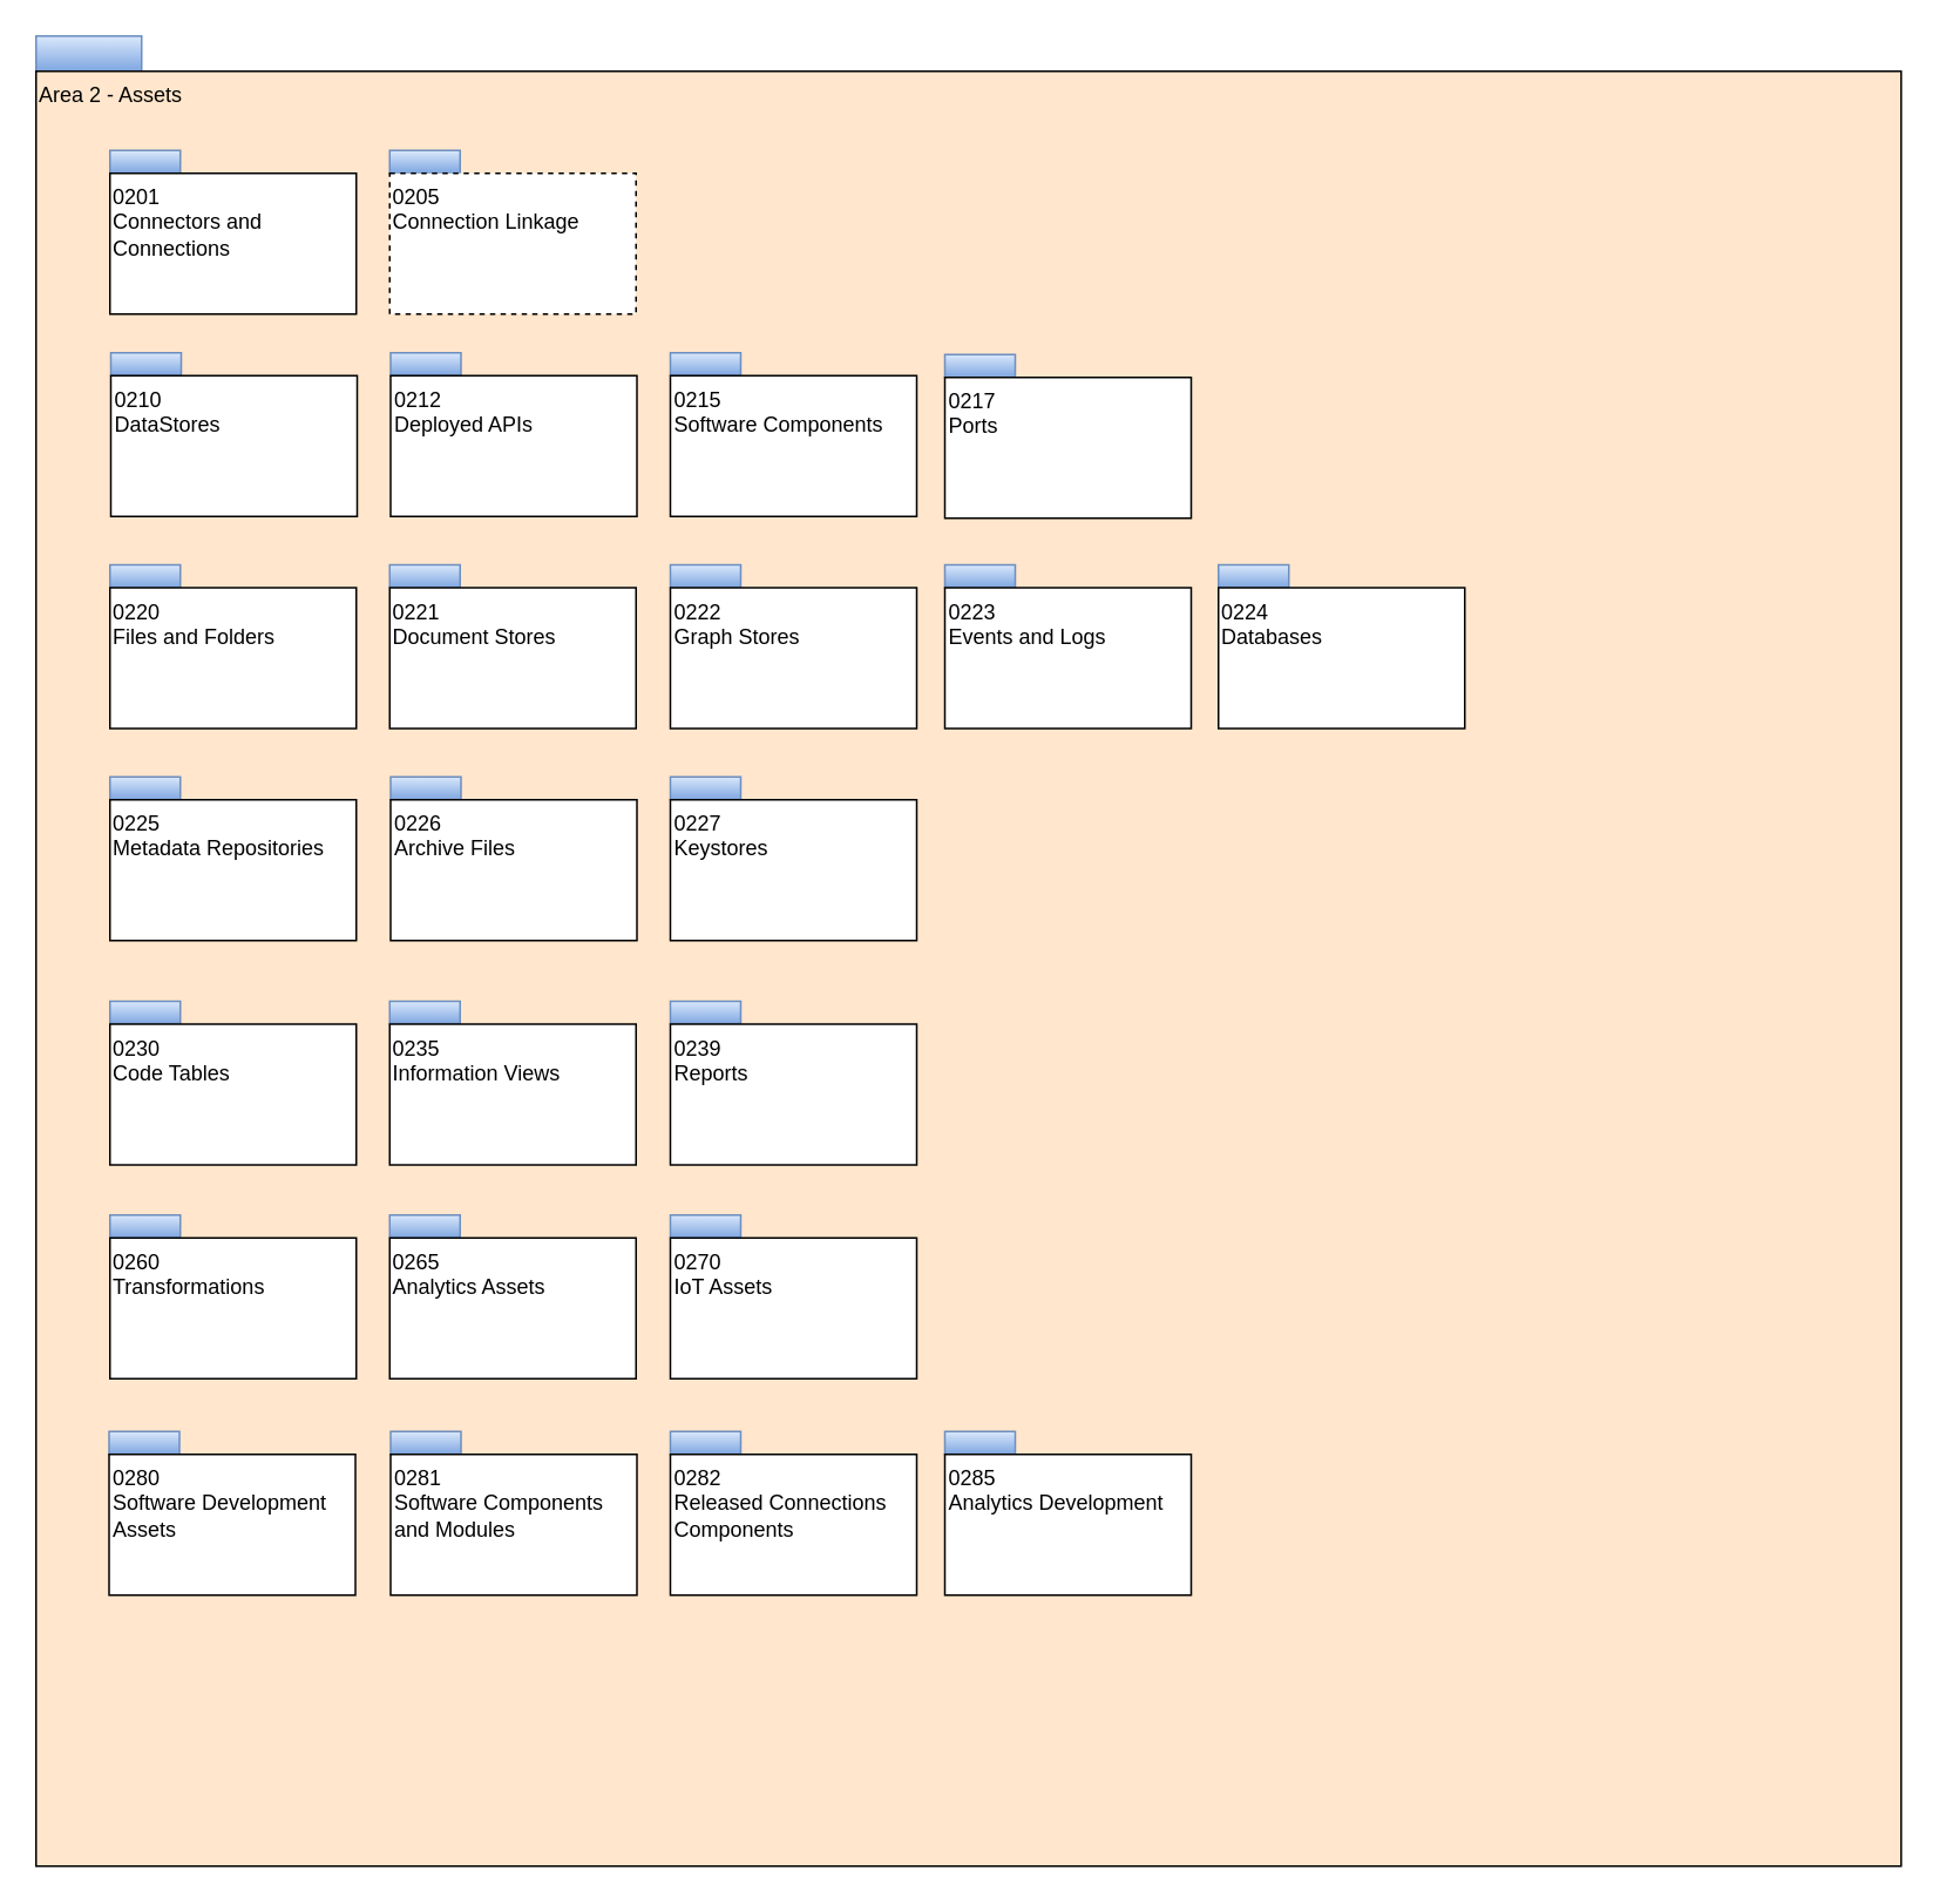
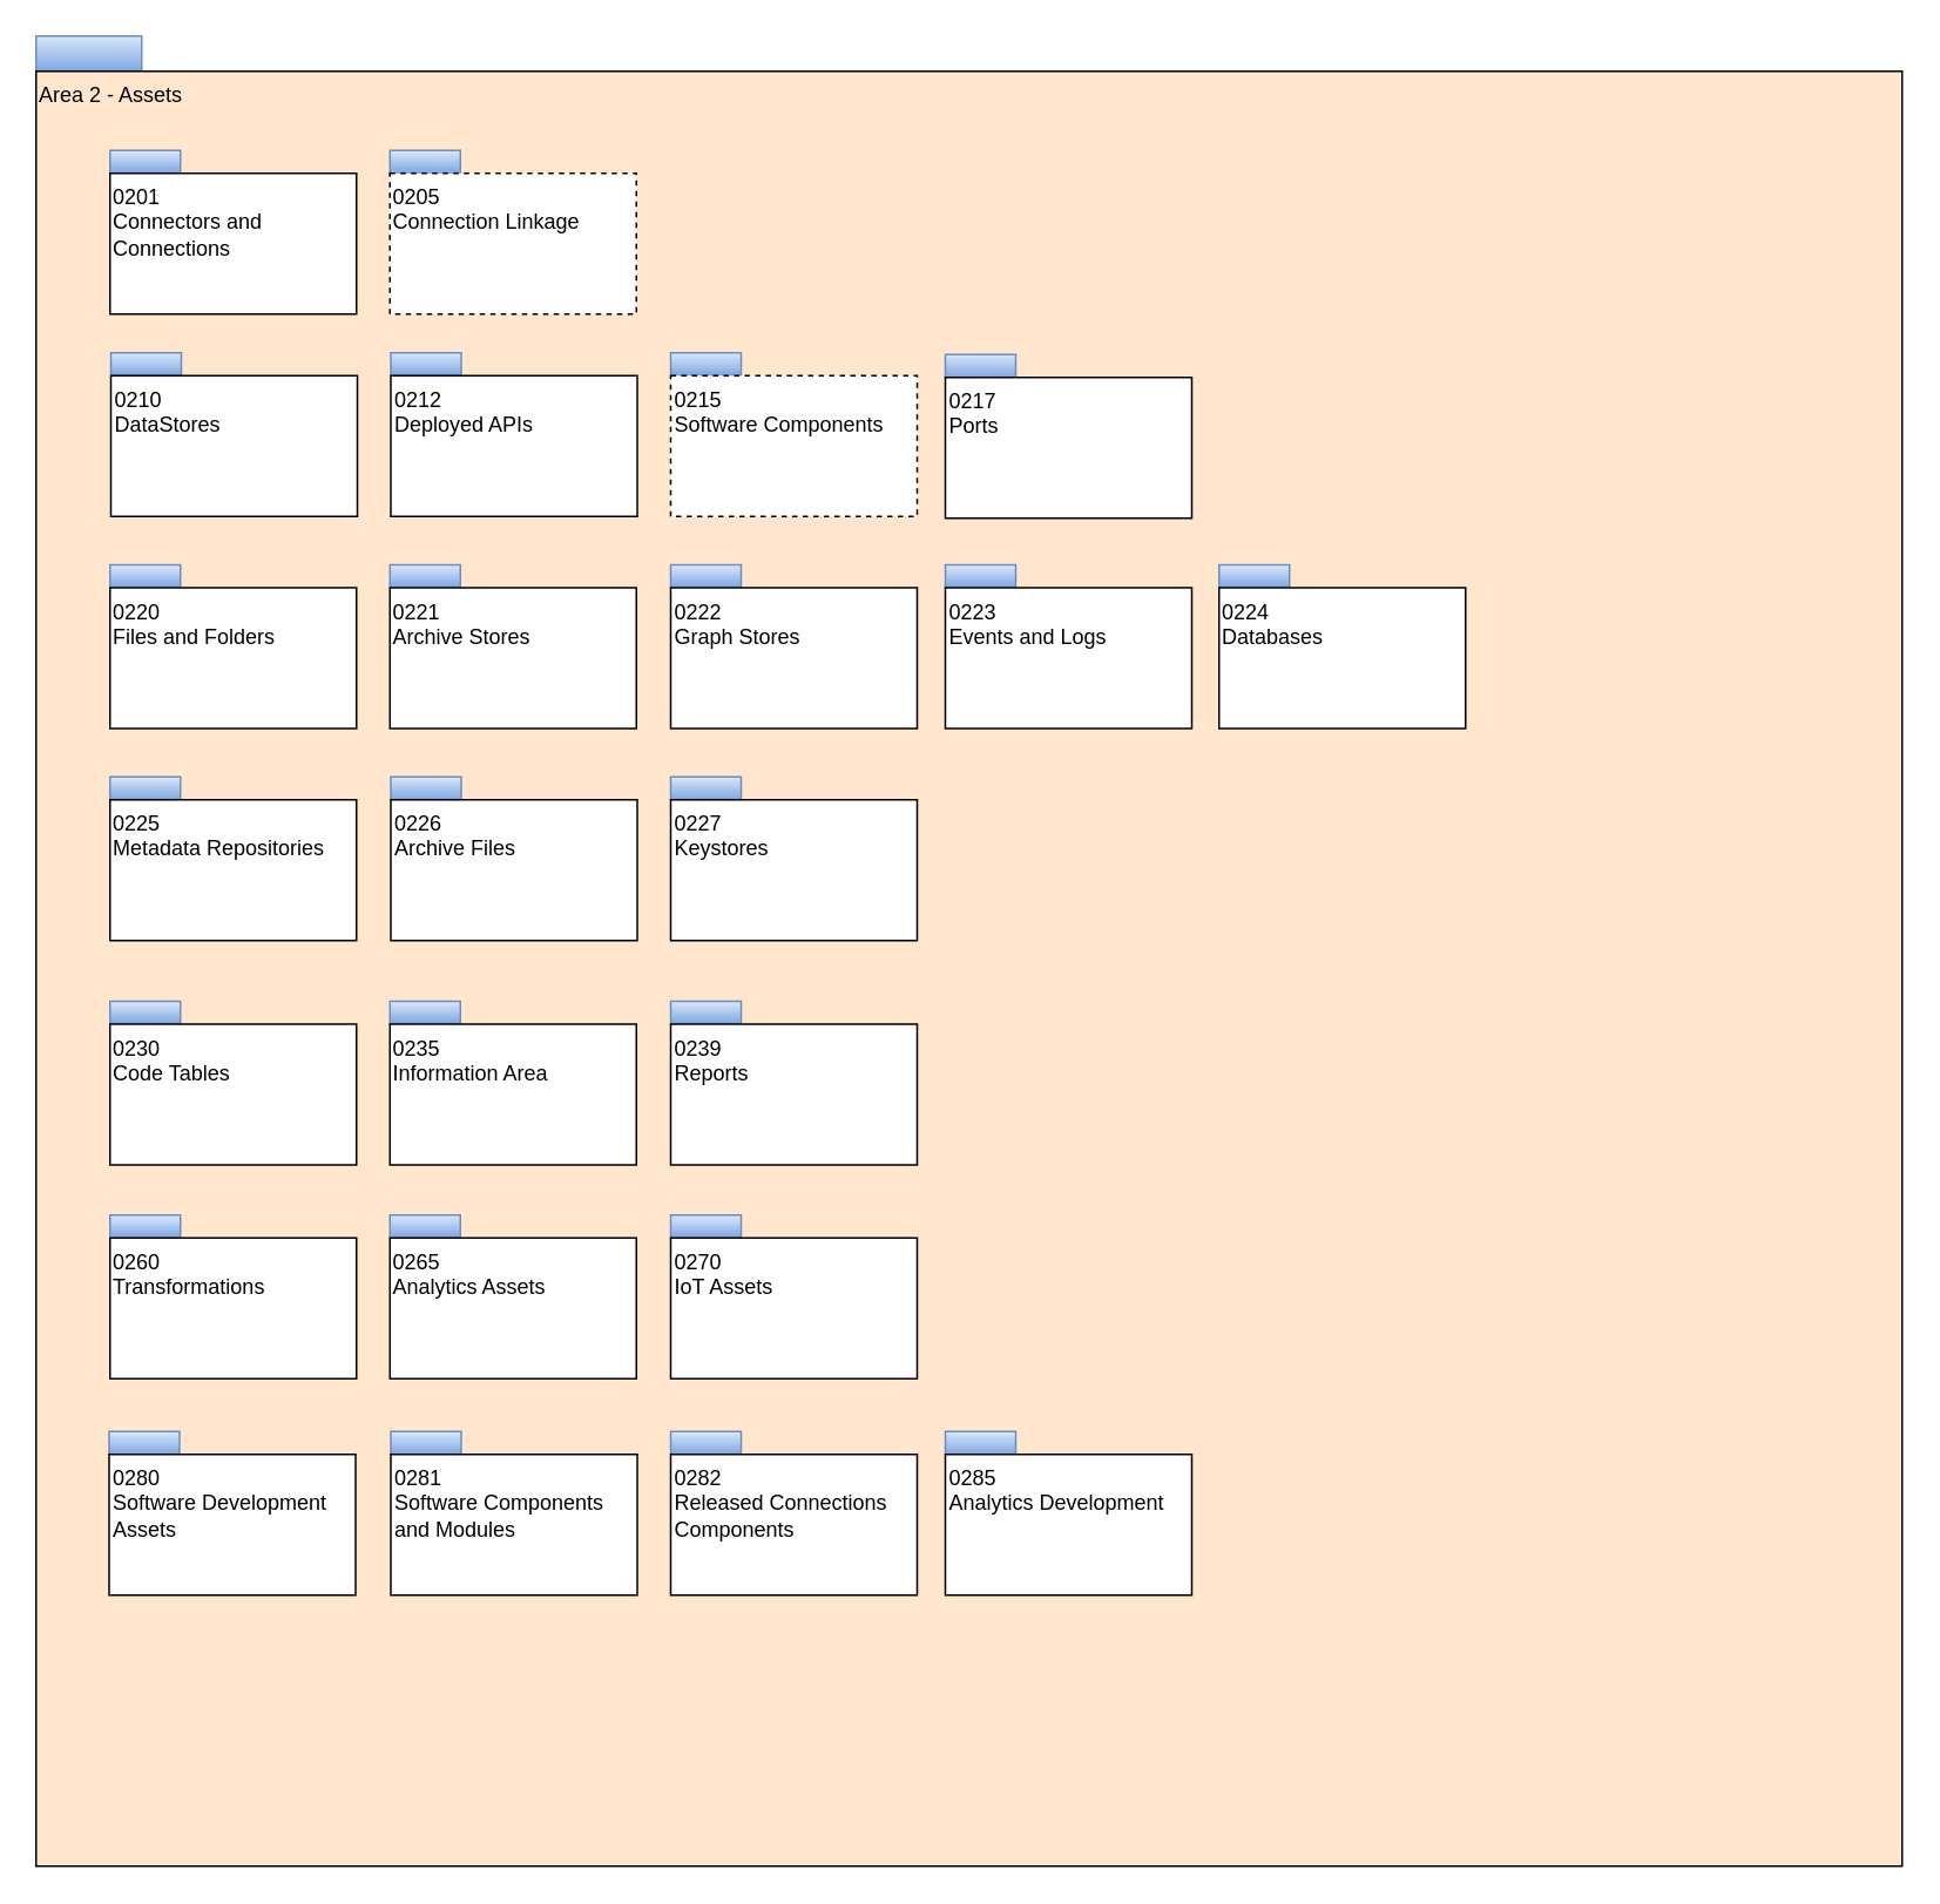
- <mxCell id="9" value="0215&lt;br&gt;Software Components&lt;br&gt;" style="rounded=0;whiteSpace=wrap;html=1;align=left;verticalAlign=top;" parent="1" vertex="1"><mxGeometry x="380.5" y="213" width="140" height="80" as="geometry" /></mxCell>
+ <mxCell id="9" value="0215&lt;br&gt;Software Components&lt;br&gt;" style="rounded=0;whiteSpace=wrap;html=1;align=left;verticalAlign=top;dashed=1;" parent="1" vertex="1"><mxGeometry x="380.5" y="213" width="140" height="80" as="geometry" /></mxCell>
- <mxCell id="17" value="0221&lt;br&gt;Document Stores&lt;br&gt;" style="rounded=0;whiteSpace=wrap;html=1;align=left;verticalAlign=top;" parent="1" vertex="1"><mxGeometry x="221" y="333.5" width="140" height="80" as="geometry" /></mxCell>
+ <mxCell id="17" value="0221&lt;br&gt;Archive Stores&lt;br&gt;" style="rounded=0;whiteSpace=wrap;html=1;align=left;verticalAlign=top;" parent="1" vertex="1"><mxGeometry x="221" y="333.5" width="140" height="80" as="geometry" /></mxCell>
- <mxCell id="29" value="0235&lt;br&gt;Information Views&lt;br&gt;" style="rounded=0;whiteSpace=wrap;html=1;align=left;verticalAlign=top;" parent="1" vertex="1"><mxGeometry x="221" y="581.5" width="140" height="80" as="geometry" /></mxCell>
+ <mxCell id="29" value="0235&lt;br&gt;Information Area&lt;br&gt;" style="rounded=0;whiteSpace=wrap;html=1;align=left;verticalAlign=top;" parent="1" vertex="1"><mxGeometry x="221" y="581.5" width="140" height="80" as="geometry" /></mxCell>
